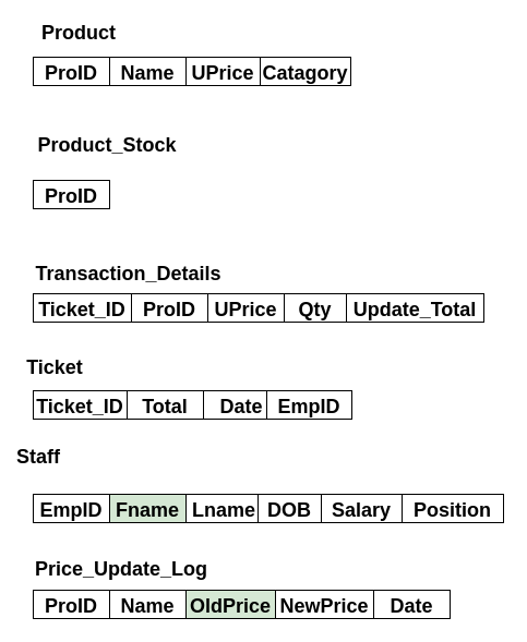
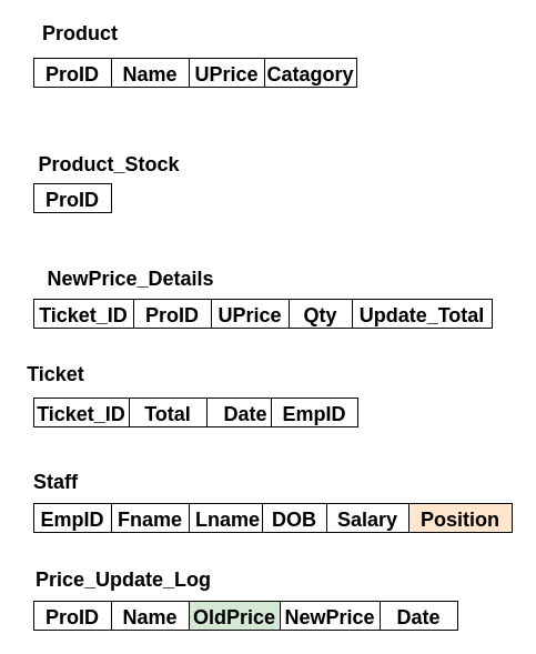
- <mxCell id="7" value="&lt;h2&gt;&lt;font style=&quot;font-size: 18px&quot;&gt;Product_Stock&lt;/font&gt;&lt;/h2&gt;" style="text;html=1;strokeColor=none;fillColor=none;align=center;verticalAlign=middle;whiteSpace=wrap;rounded=0;" parent="1" vertex="1"><mxGeometry x="20" y="123" width="156" height="20" as="geometry" /></mxCell>
+ <mxCell id="7" value="&lt;h2&gt;&lt;font style=&quot;font-size: 18px&quot;&gt;Product_Stock&lt;/font&gt;&lt;/h2&gt;" style="text;html=1;strokeColor=none;fillColor=none;align=center;verticalAlign=middle;whiteSpace=wrap;rounded=0;" parent="1" vertex="1"><mxGeometry x="20" y="138" width="156" height="20" as="geometry" /></mxCell>
- <mxCell id="19" value="&lt;h2&gt;&lt;font style=&quot;font-size: 18px&quot;&gt;Transaction_Details&lt;/font&gt;&lt;/h2&gt;" style="text;html=1;strokeColor=none;fillColor=none;align=center;verticalAlign=middle;whiteSpace=wrap;rounded=0;" parent="1" vertex="1"><mxGeometry x="30" y="241" width="175" height="20" as="geometry" /></mxCell>
+ <mxCell id="19" value="&lt;h2&gt;&lt;font style=&quot;font-size: 18px&quot;&gt;NewPrice_Details&lt;/font&gt;&lt;/h2&gt;" style="text;html=1;strokeColor=none;fillColor=none;align=center;verticalAlign=middle;whiteSpace=wrap;rounded=0;" parent="1" vertex="1"><mxGeometry x="30" y="241" width="175" height="20" as="geometry" /></mxCell>
- <mxCell id="13" value="&lt;h2&gt;Staff&lt;/h2&gt;" style="text;html=1;strokeColor=none;fillColor=none;align=center;verticalAlign=middle;whiteSpace=wrap;rounded=0;" parent="1" vertex="1"><mxGeometry x="15" y="409" width="40" height="20" as="geometry" /></mxCell>
+ <mxCell id="13" value="&lt;h2&gt;Staff&lt;/h2&gt;" style="text;html=1;strokeColor=none;fillColor=none;align=center;verticalAlign=middle;whiteSpace=wrap;rounded=0;" parent="1" vertex="1"><mxGeometry x="30" y="424" width="40" height="20" as="geometry" /></mxCell>
- <mxCell id="10" value="&lt;h1&gt;&lt;span style=&quot;font-size: 18px&quot;&gt;Fname&lt;/span&gt;&lt;/h1&gt;" style="rounded=0;whiteSpace=wrap;html=1;fillColor=#d5e8d4;" parent="1" vertex="1"><mxGeometry x="100" y="453" width="70" height="26" as="geometry" /></mxCell>
+ <mxCell id="10" value="&lt;h1&gt;&lt;span style=&quot;font-size: 18px&quot;&gt;Fname&lt;/span&gt;&lt;/h1&gt;" style="rounded=0;whiteSpace=wrap;html=1;" parent="1" vertex="1"><mxGeometry x="100" y="453" width="70" height="26" as="geometry" /></mxCell>
- <mxCell id="15" value="&lt;h1&gt;&lt;font style=&quot;font-size: 18px&quot;&gt;Position&lt;/font&gt;&lt;/h1&gt;" style="rounded=0;whiteSpace=wrap;html=1;" parent="1" vertex="1"><mxGeometry x="368" y="453" width="93" height="26" as="geometry" /></mxCell>
+ <mxCell id="15" value="&lt;h1&gt;&lt;font style=&quot;font-size: 18px&quot;&gt;Position&lt;/font&gt;&lt;/h1&gt;" style="rounded=0;whiteSpace=wrap;html=1;fillColor=#ffe6cc;" parent="1" vertex="1"><mxGeometry x="368" y="453" width="93" height="26" as="geometry" /></mxCell>
